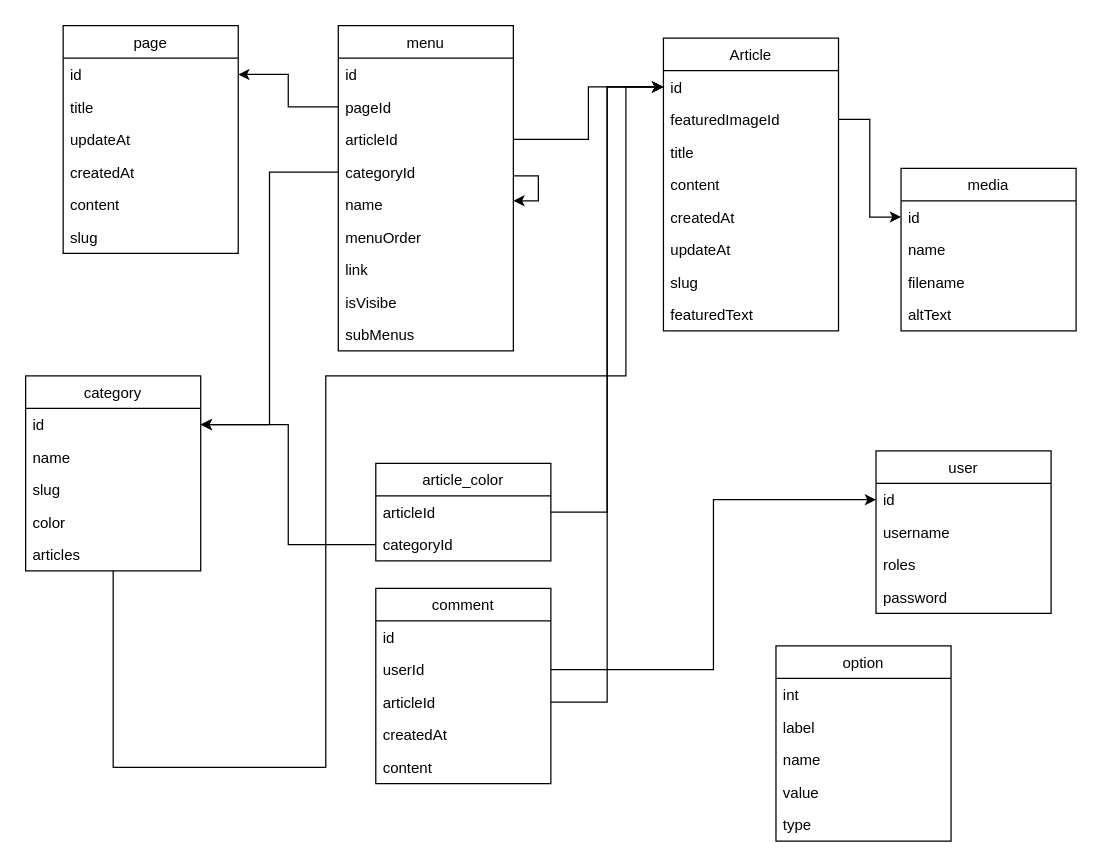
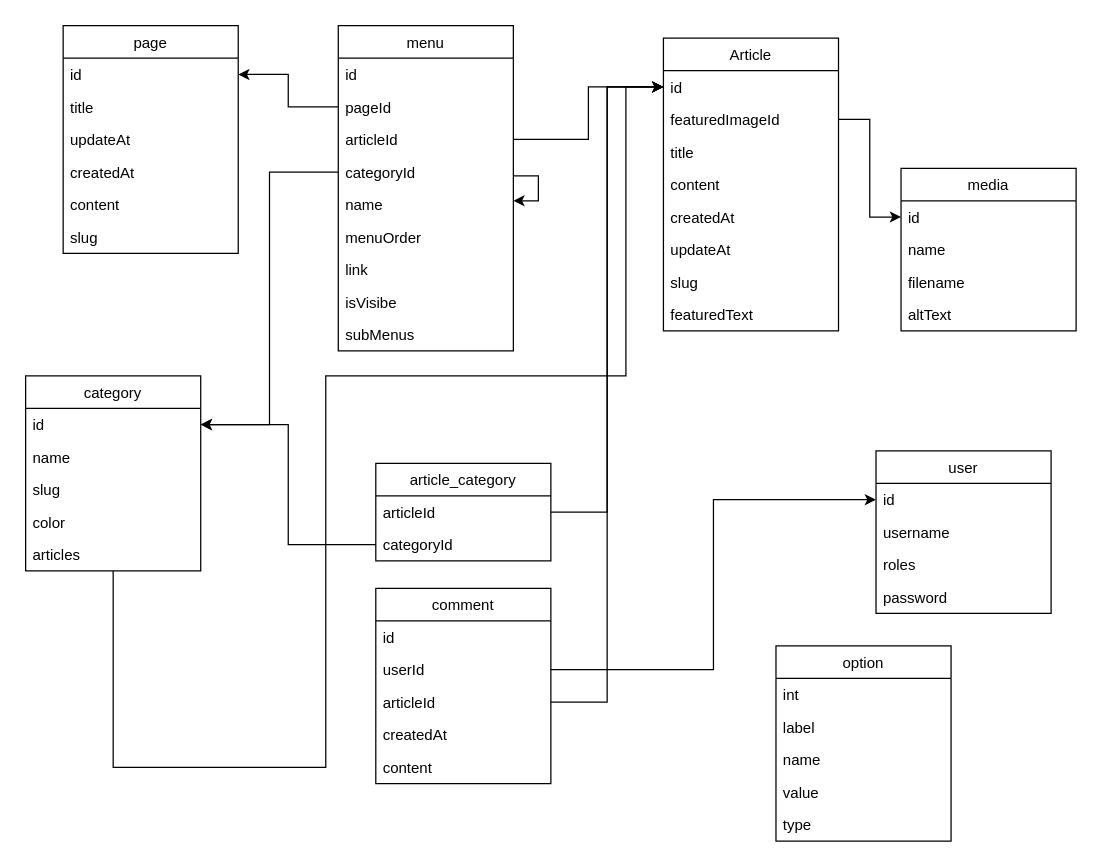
- <mxCell id="56" value="article_color" style="swimlane;fontStyle=0;childLayout=stackLayout;horizontal=1;startSize=26;fillColor=none;horizontalStack=0;resizeParent=1;resizeParentMax=0;resizeLast=0;collapsible=1;marginBottom=0;" vertex="1" parent="1"><mxGeometry x="300" y="370" width="140" height="78" as="geometry" /></mxCell>
+ <mxCell id="56" value="article_category" style="swimlane;fontStyle=0;childLayout=stackLayout;horizontal=1;startSize=26;fillColor=none;horizontalStack=0;resizeParent=1;resizeParentMax=0;resizeLast=0;collapsible=1;marginBottom=0;" vertex="1" parent="1"><mxGeometry x="300" y="370" width="140" height="78" as="geometry" /></mxCell>
